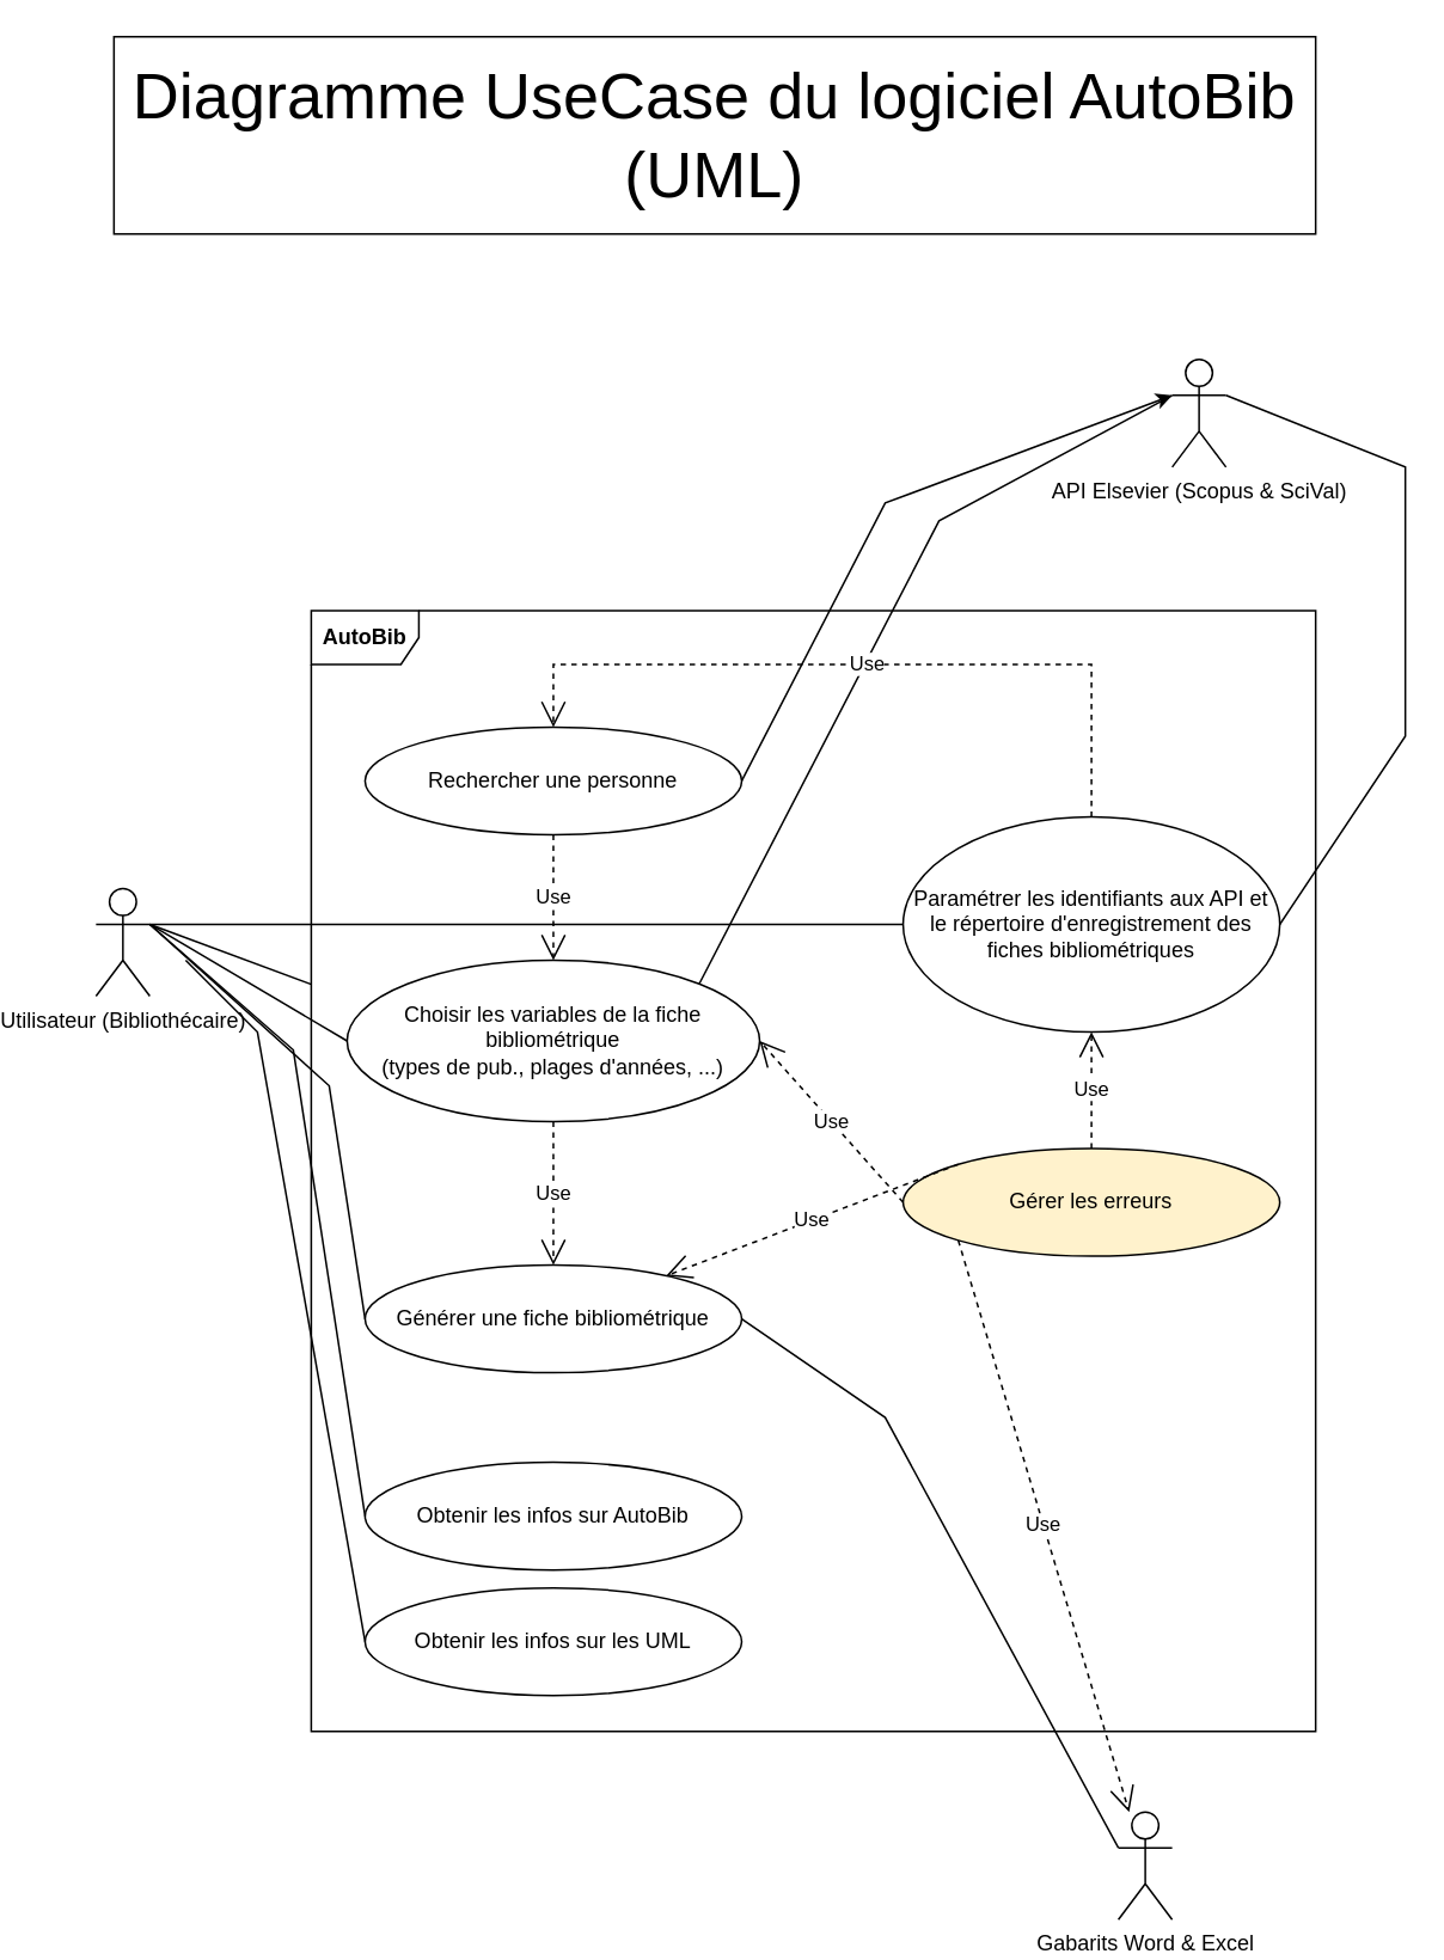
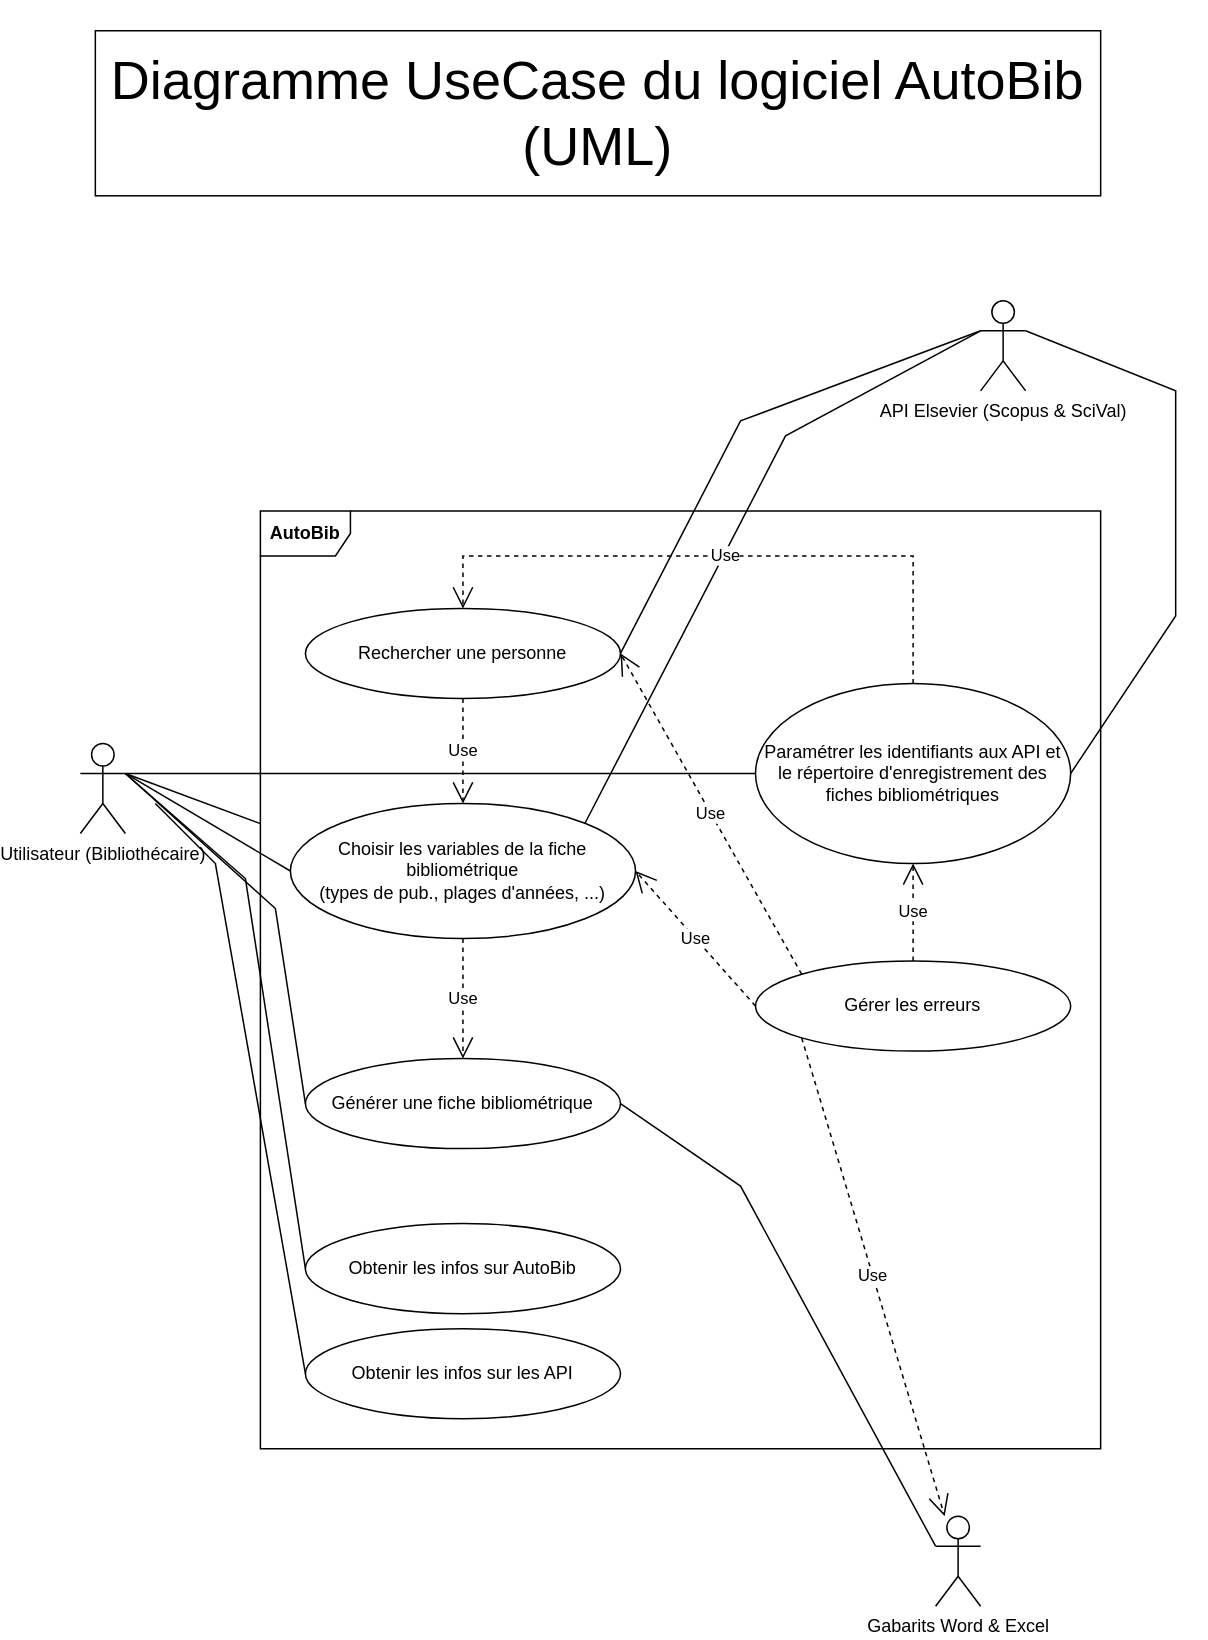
- <mxCell id="21" value="" style="endArrow=classic;html=1;rounded=0;exitX=1;exitY=0.5;exitDx=0;exitDy=0;entryX=0;entryY=0.333;entryDx=0;entryDy=0;entryPerimeter=0;" edge="1" parent="1" source="6" target="22"><mxGeometry width="50" height="50" relative="1" as="geometry"><mxPoint x="380" y="435" as="sourcePoint" /><mxPoint x="840" y="365" as="targetPoint" /><Array as="points"><mxPoint x="460" y="280" /></Array></mxGeometry></mxCell>
+ <mxCell id="21" value="" style="endArrow=none;html=1;rounded=0;exitX=1;exitY=0.5;exitDx=0;exitDy=0;entryX=0;entryY=0.333;entryDx=0;entryDy=0;entryPerimeter=0;" edge="1" parent="1" source="6" target="22"><mxGeometry width="50" height="50" relative="1" as="geometry"><mxPoint x="380" y="435" as="sourcePoint" /><mxPoint x="840" y="365" as="targetPoint" /><Array as="points"><mxPoint x="460" y="280" /></Array></mxGeometry></mxCell>
- <mxCell id="9" value="Gérer les erreurs" style="ellipse;whiteSpace=wrap;html=1;fillColor=#fff2cc;" vertex="1" parent="1"><mxGeometry x="470" y="640" width="210" height="60" as="geometry" /></mxCell>
+ <mxCell id="9" value="Gérer les erreurs" style="ellipse;whiteSpace=wrap;html=1;" vertex="1" parent="1"><mxGeometry x="470" y="640" width="210" height="60" as="geometry" /></mxCell>
- <mxCell id="17" value="Use" style="endArrow=open;endSize=12;dashed=1;html=1;rounded=0;exitX=0;exitY=0;exitDx=0;exitDy=0;" edge="1" parent="1" source="9" target="8"><mxGeometry width="160" relative="1" as="geometry"><mxPoint x="400" y="635" as="sourcePoint" /><mxPoint x="560" y="635" as="targetPoint" /></mxGeometry></mxCell>
+ <mxCell id="17" value="Use" style="endArrow=open;endSize=12;dashed=1;html=1;rounded=0;entryX=1;entryY=0.5;entryDx=0;entryDy=0;exitX=0;exitY=0;exitDx=0;exitDy=0;" edge="1" parent="1" source="9" target="6"><mxGeometry width="160" relative="1" as="geometry"><mxPoint x="400" y="635" as="sourcePoint" /><mxPoint x="560" y="635" as="targetPoint" /></mxGeometry></mxCell>
- <mxCell id="12" value="Obtenir les infos sur les UML" style="ellipse;whiteSpace=wrap;html=1;" vertex="1" parent="1"><mxGeometry x="170" y="885" width="210" height="60" as="geometry" /></mxCell>
+ <mxCell id="12" value="Obtenir les infos sur les API" style="ellipse;whiteSpace=wrap;html=1;" vertex="1" parent="1"><mxGeometry x="170" y="885" width="210" height="60" as="geometry" /></mxCell>
